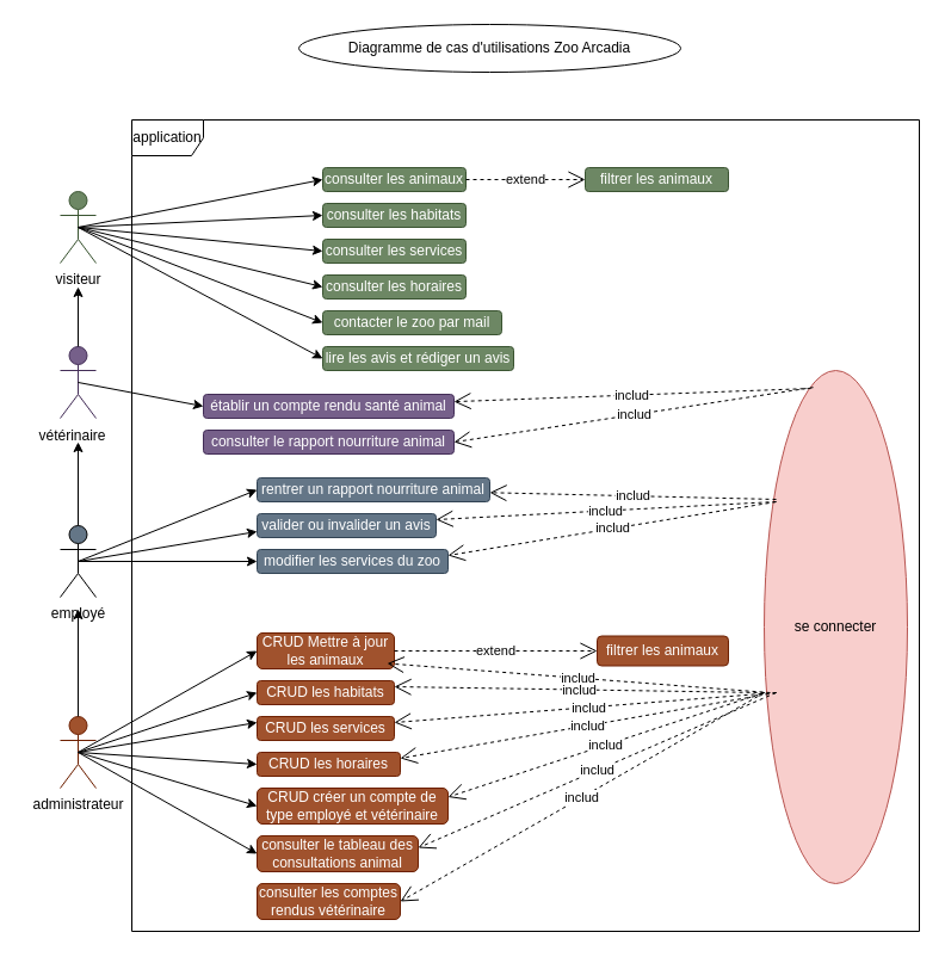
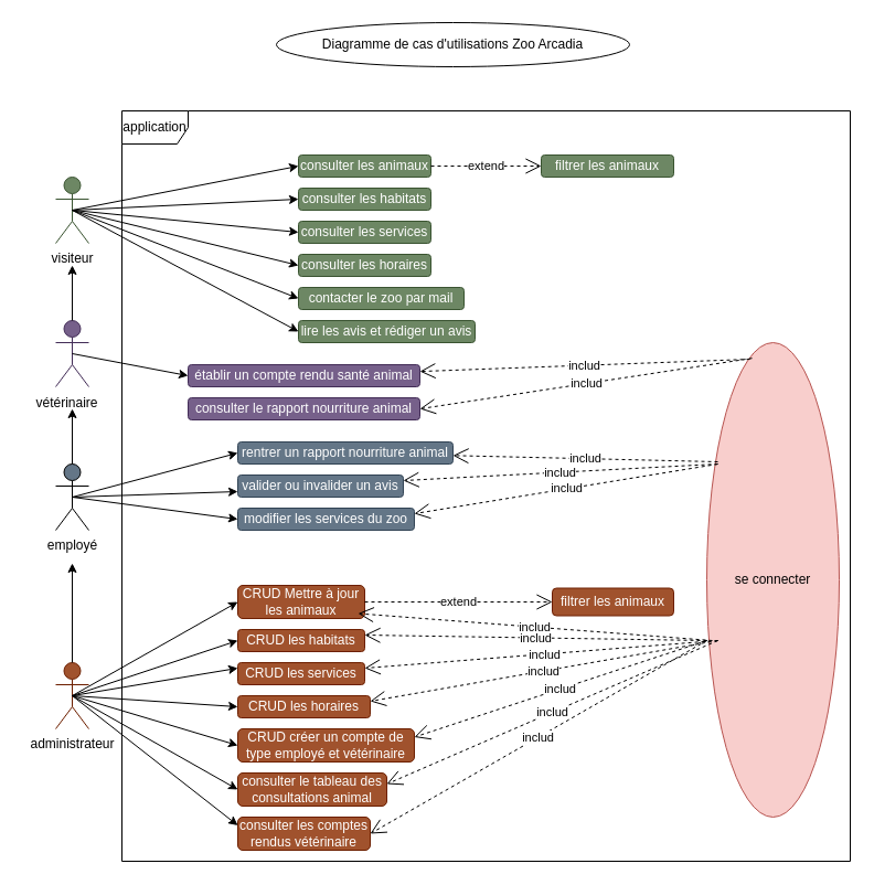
- <mxCell id="5" value="&lt;font color=&quot;#000000&quot;&gt;employé&lt;/font&gt;&lt;div&gt;&lt;font color=&quot;#000000&quot;&gt;&lt;br&gt;&lt;/font&gt;&lt;/div&gt;" style="shape=umlActor;verticalLabelPosition=bottom;verticalAlign=top;html=1;outlineConnect=0;fillColor=#647687;fontColor=#ffffff;strokeColor=#000000;" vertex="1" parent="1"><mxGeometry x="50" y="440" width="30" height="60" as="geometry" /></mxCell>
+ <mxCell id="5" value="&lt;font color=&quot;#000000&quot;&gt;employé&lt;/font&gt;&lt;div&gt;&lt;font color=&quot;#000000&quot;&gt;&lt;br&gt;&lt;/font&gt;&lt;/div&gt;" style="shape=umlActor;verticalLabelPosition=bottom;verticalAlign=top;html=1;outlineConnect=0;fillColor=#647687;fontColor=#ffffff;strokeColor=#000000;" vertex="1" parent="1"><mxGeometry x="50" y="420" width="30" height="60" as="geometry" /></mxCell>
+ <mxCell id="57" value="" style="endArrow=classic;html=1;rounded=0;exitX=0.5;exitY=0.5;exitDx=0;exitDy=0;exitPerimeter=0;entryX=0;entryY=0.25;entryDx=0;entryDy=0;fillColor=#a0522d;strokeColor=#000000;" edge="1" parent="1" source="6" target="56"><mxGeometry width="50" height="50" relative="1" as="geometry"><mxPoint x="370" y="600" as="sourcePoint" /><mxPoint x="420" y="550" as="targetPoint" /></mxGeometry></mxCell>
